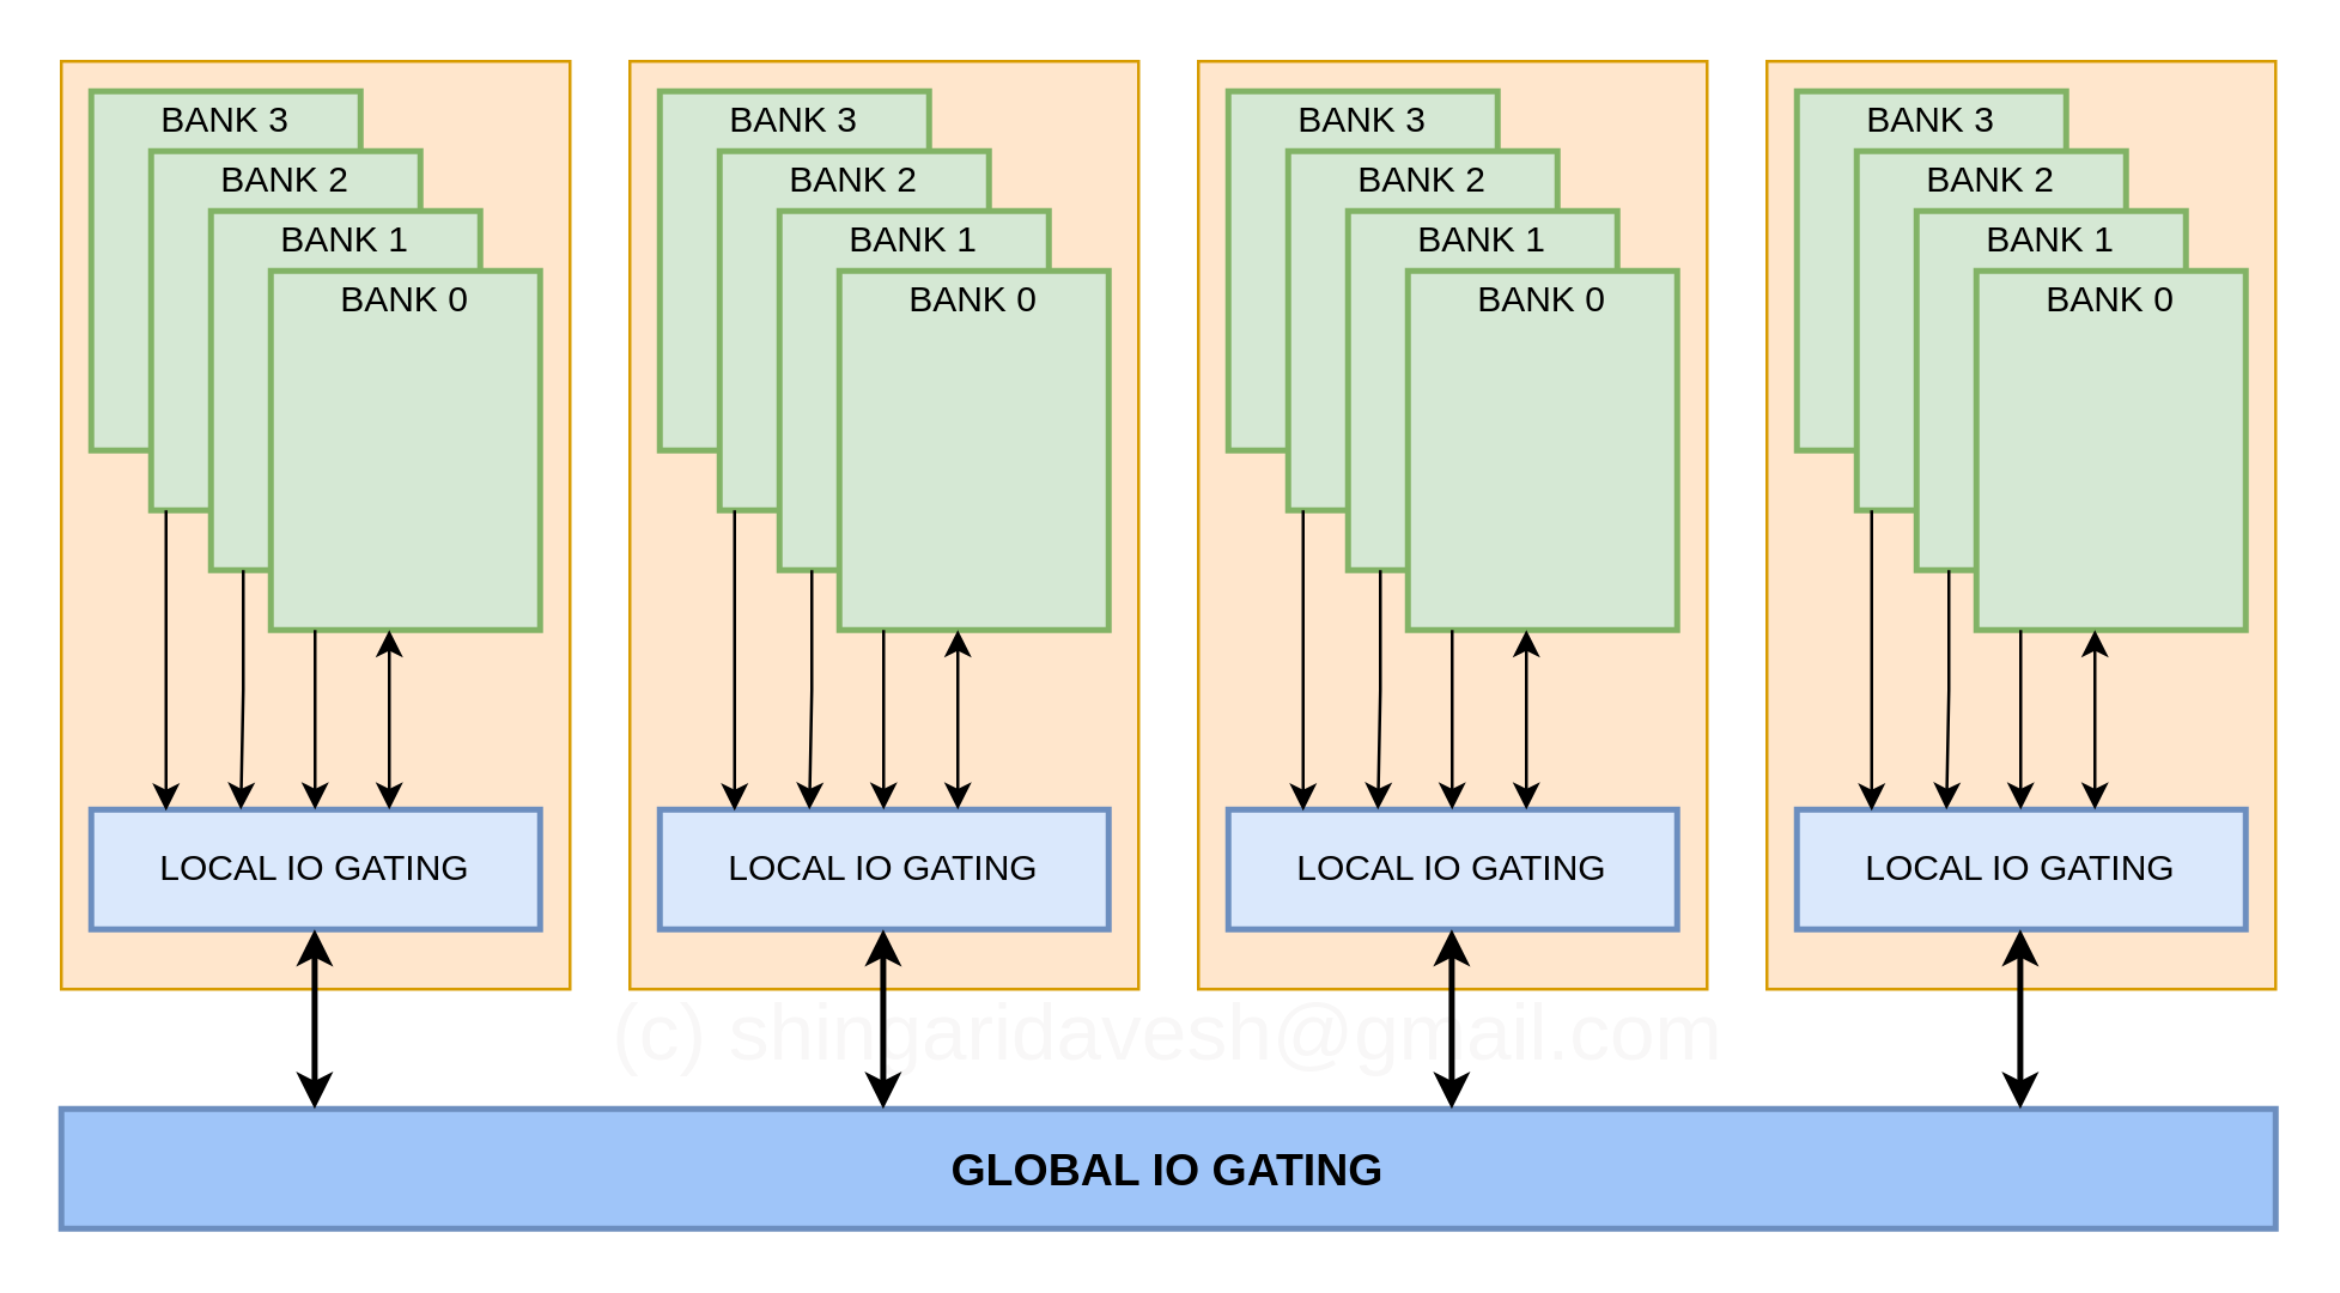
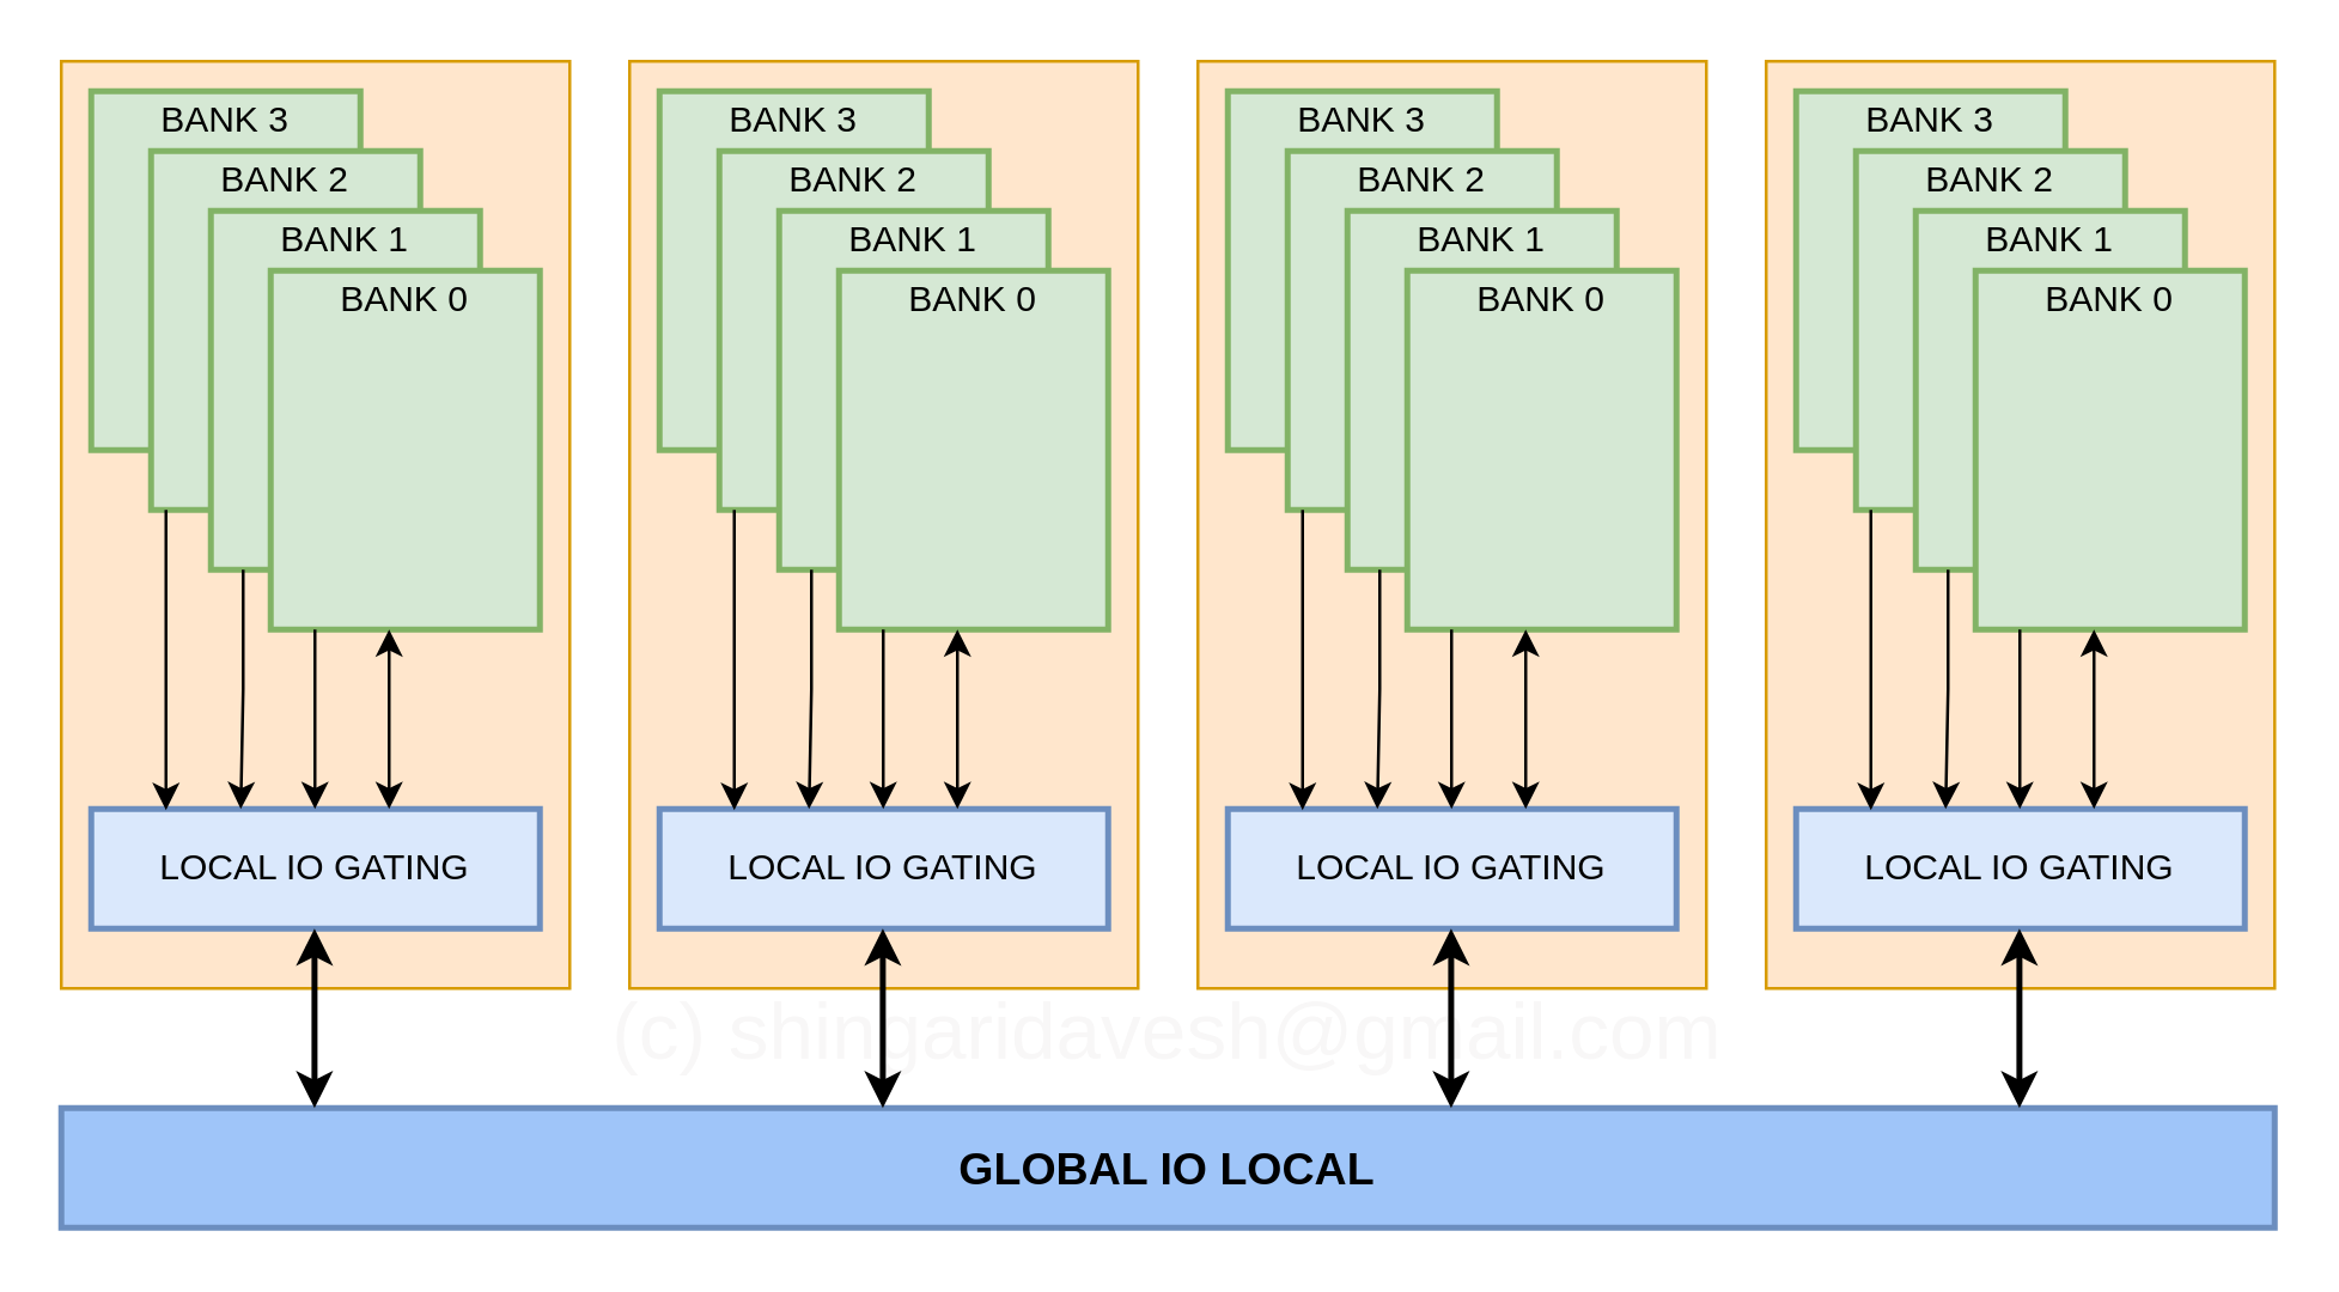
- <mxCell id="64" value="&lt;b&gt;&lt;font style=&quot;font-size: 15px;&quot;&gt;GLOBAL IO GATING&lt;/font&gt;&lt;/b&gt;" style="text;html=1;align=center;verticalAlign=middle;whiteSpace=wrap;rounded=0;" vertex="1" parent="1"><mxGeometry x="20" y="380" width="740" height="20" as="geometry" /></mxCell>
+ <mxCell id="64" value="&lt;b&gt;&lt;font style=&quot;font-size: 15px;&quot;&gt;GLOBAL IO LOCAL&lt;/font&gt;&lt;/b&gt;" style="text;html=1;align=center;verticalAlign=middle;whiteSpace=wrap;rounded=0;" vertex="1" parent="1"><mxGeometry x="20" y="380" width="740" height="20" as="geometry" /></mxCell>
